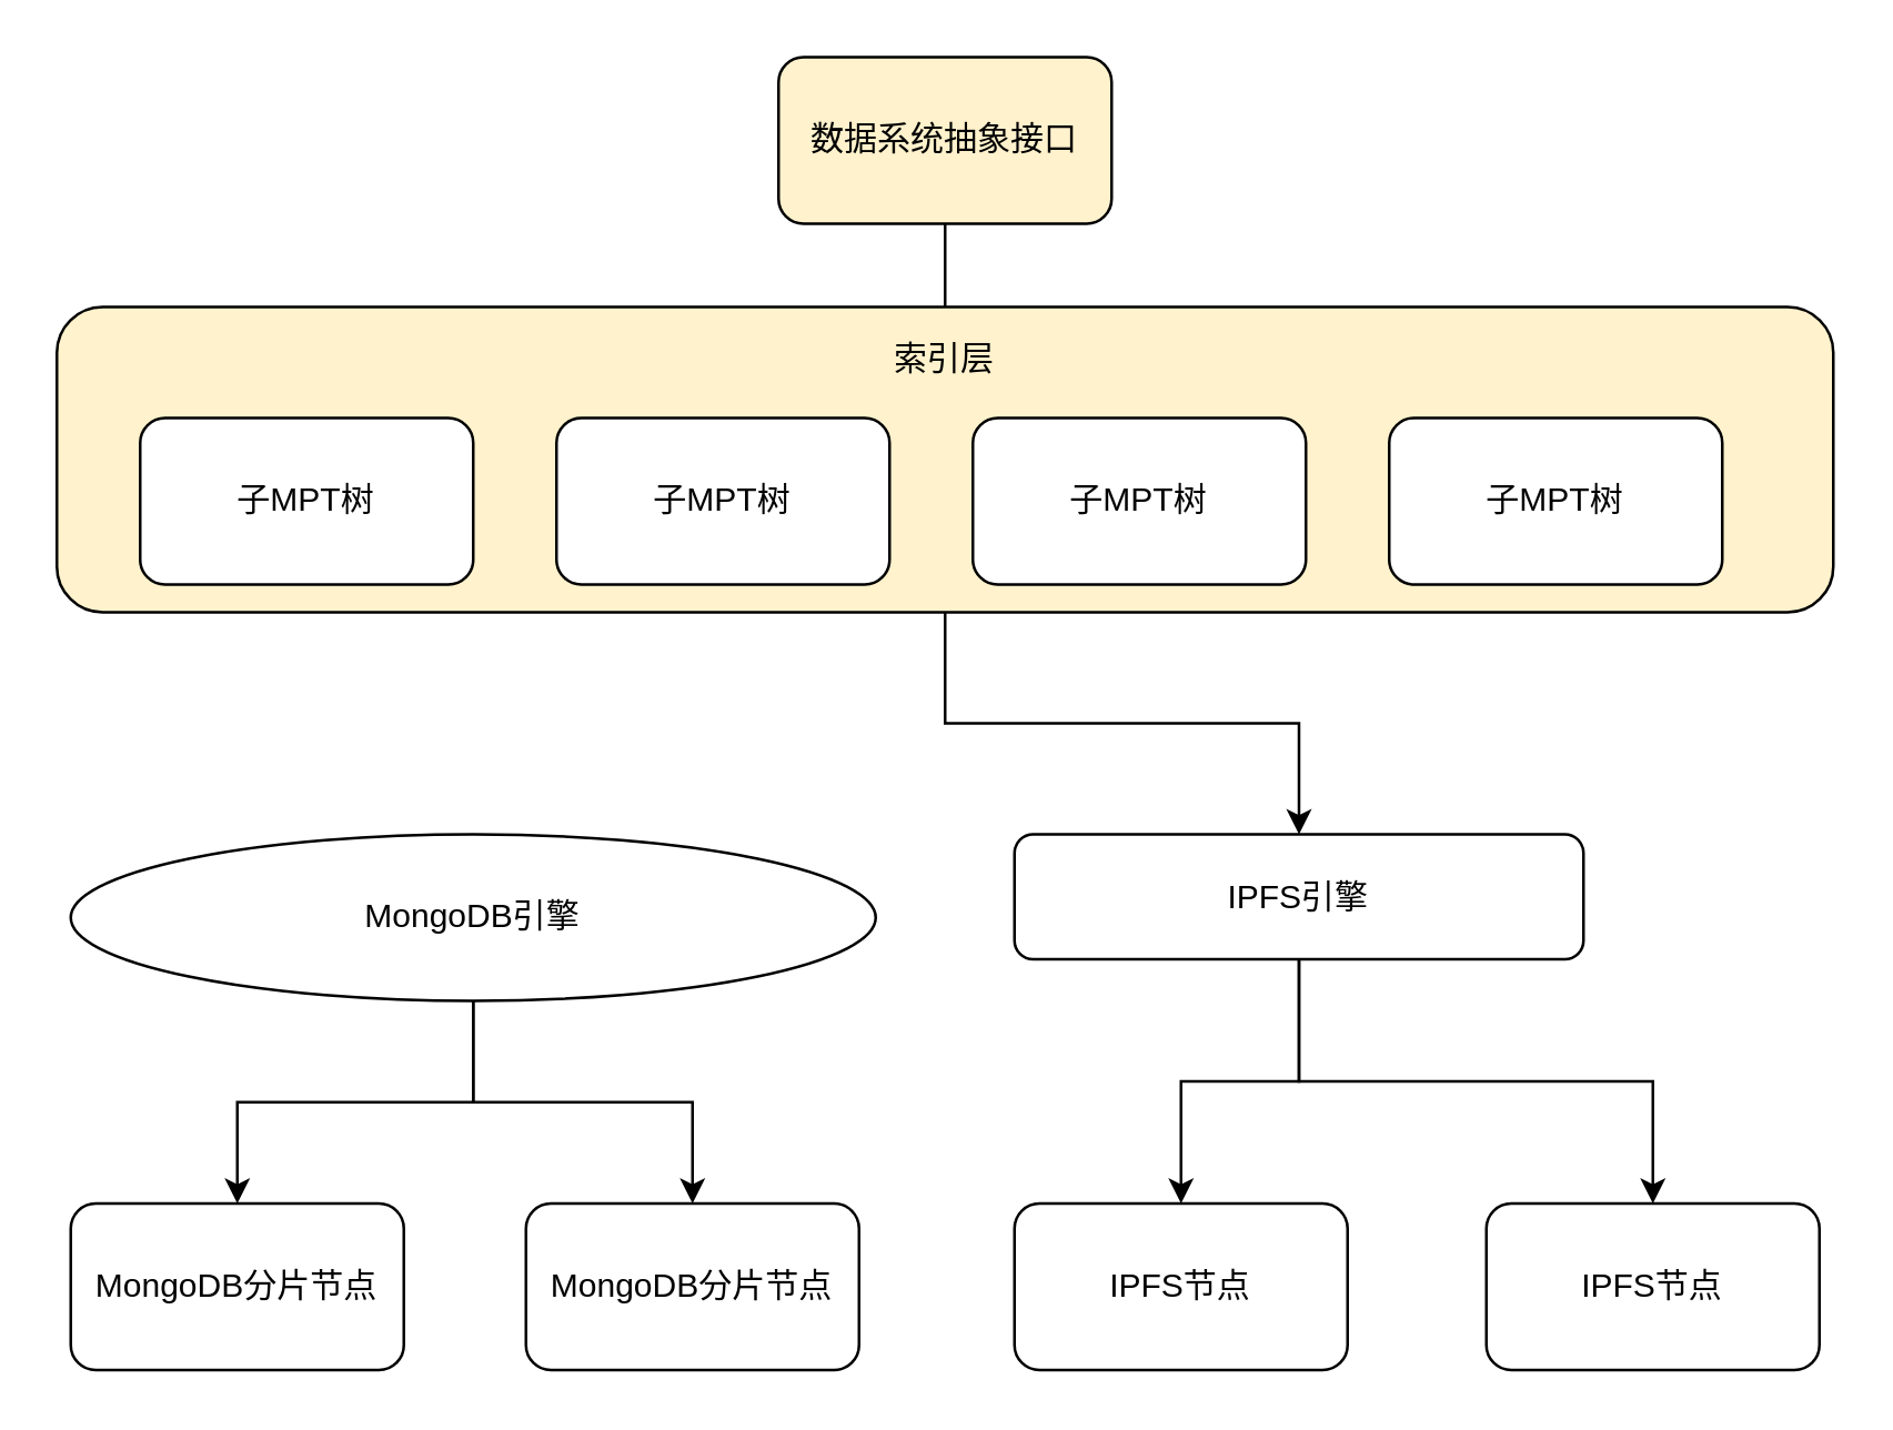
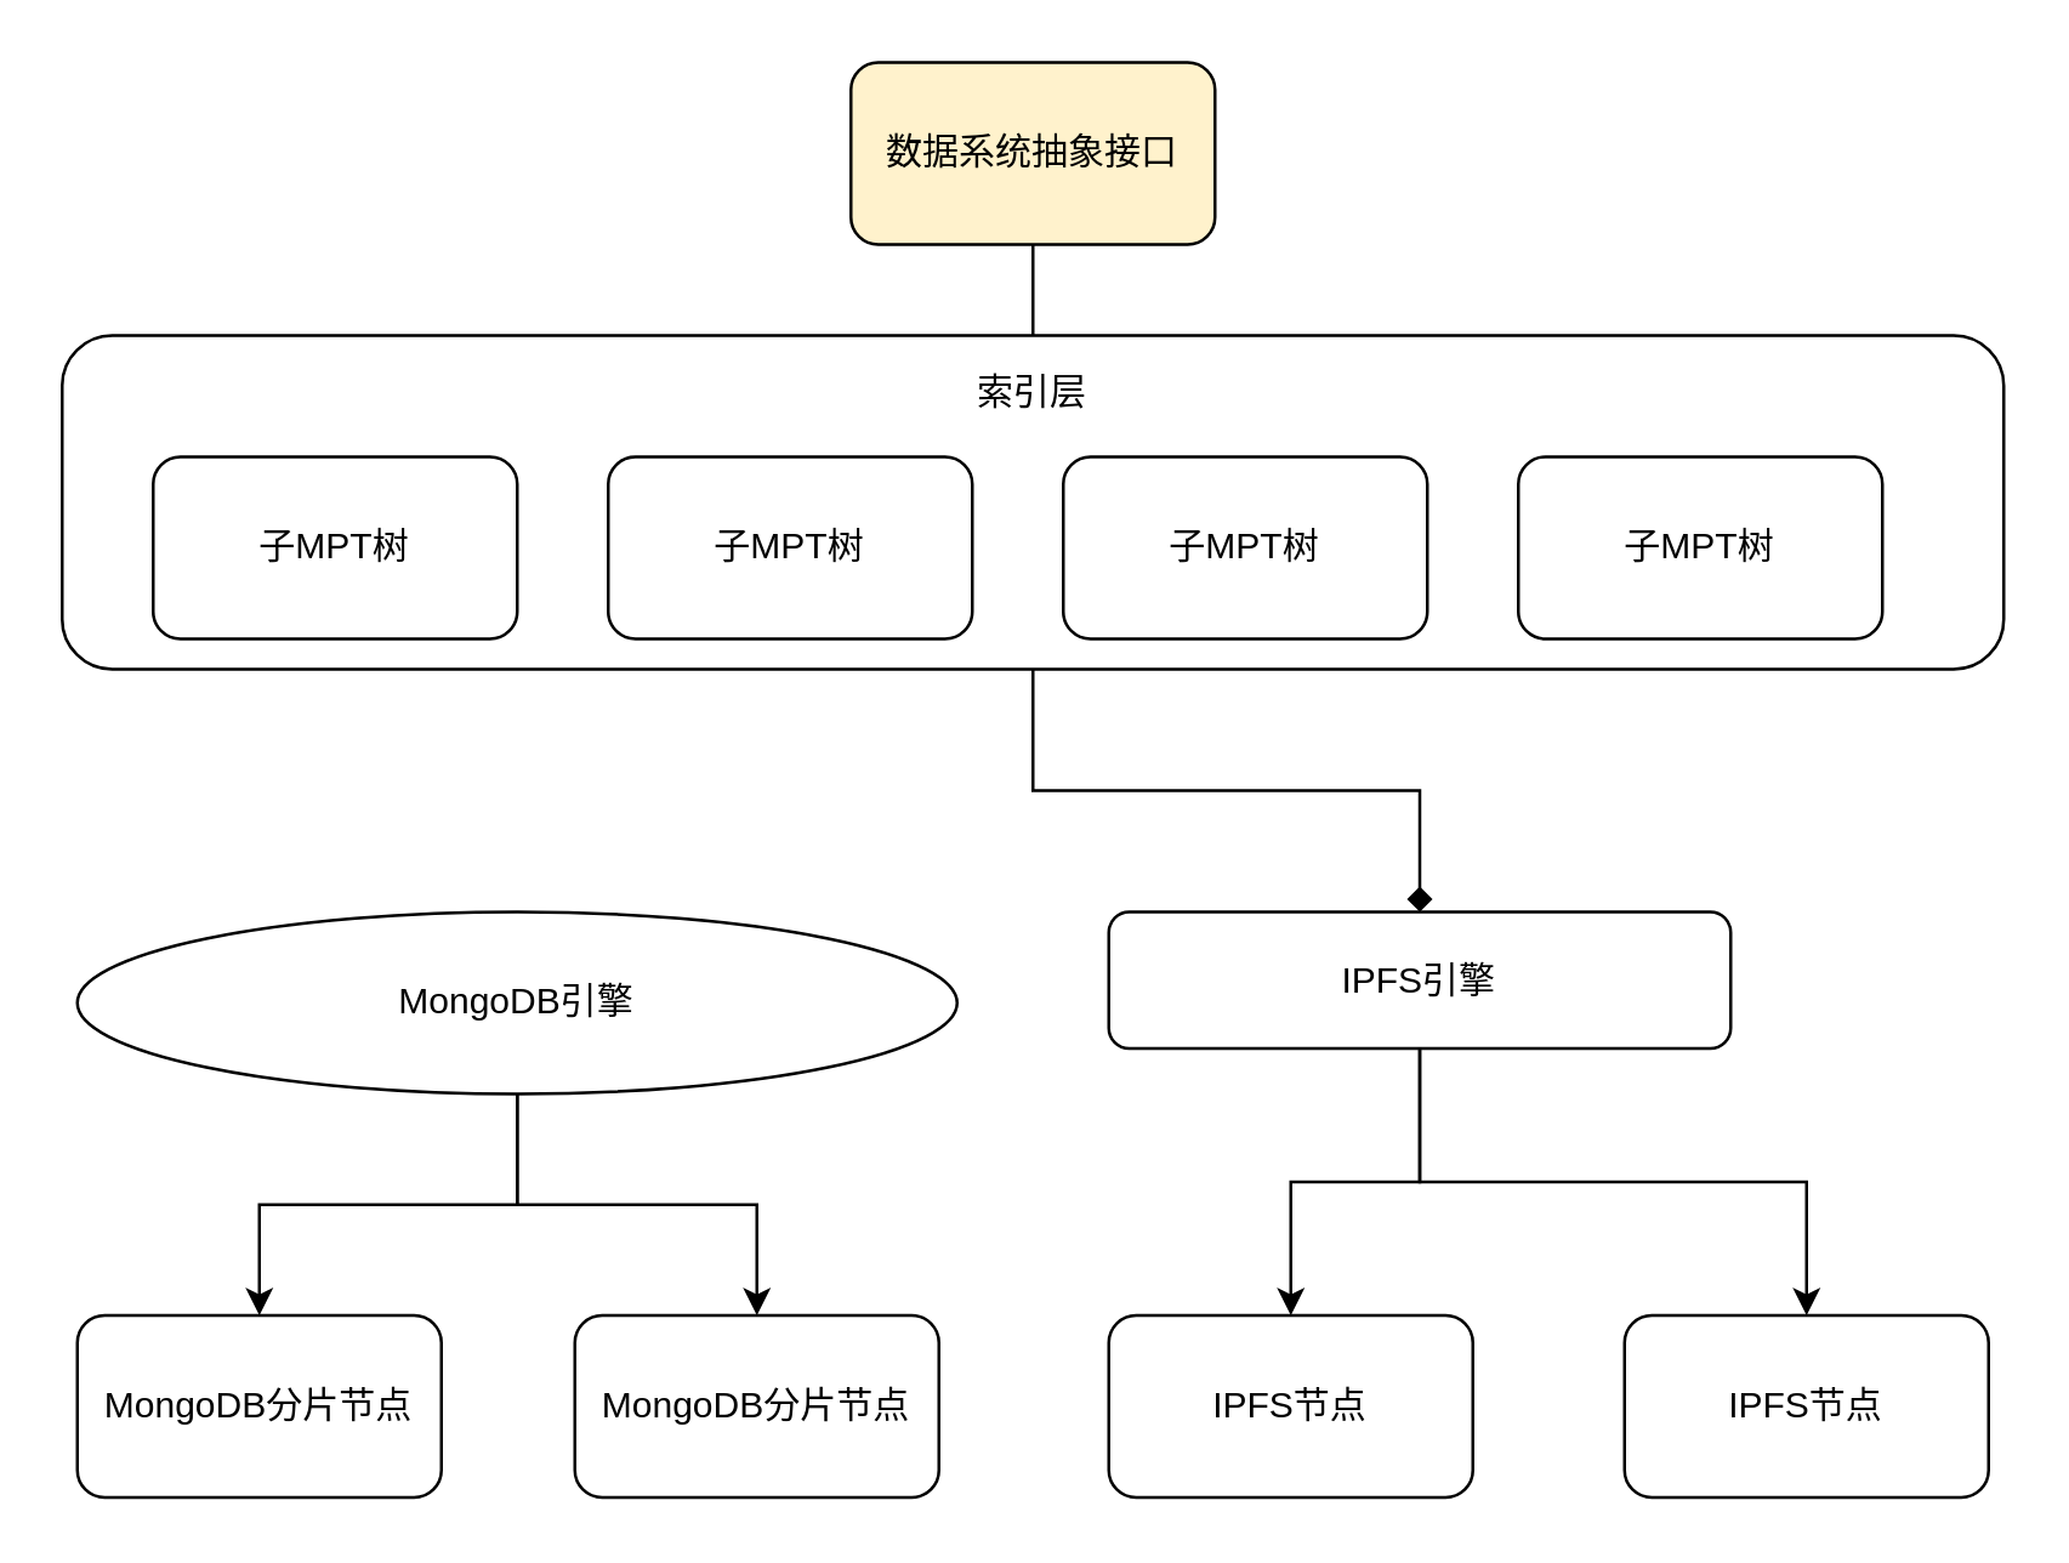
- <mxCell id="15" value="索引层&lt;div&gt;&lt;br&gt;&lt;/div&gt;&lt;div&gt;&lt;br&gt;&lt;/div&gt;&lt;div&gt;&lt;br&gt;&lt;/div&gt;&lt;div&gt;&lt;br&gt;&lt;/div&gt;&lt;div&gt;&lt;br&gt;&lt;/div&gt;" style="rounded=1;whiteSpace=wrap;html=1;fillColor=#fff2cc;" parent="1" vertex="1"><mxGeometry x="20" y="110" width="640" height="110" as="geometry" /></mxCell>
+ <mxCell id="15" value="索引层&lt;div&gt;&lt;br&gt;&lt;/div&gt;&lt;div&gt;&lt;br&gt;&lt;/div&gt;&lt;div&gt;&lt;br&gt;&lt;/div&gt;&lt;div&gt;&lt;br&gt;&lt;/div&gt;&lt;div&gt;&lt;br&gt;&lt;/div&gt;" style="rounded=1;whiteSpace=wrap;html=1;" parent="1" vertex="1"><mxGeometry x="20" y="110" width="640" height="110" as="geometry" /></mxCell>
- <mxCell id="14" value="" style="edgeStyle=orthogonalEdgeStyle;rounded=0;orthogonalLoop=1;jettySize=auto;html=1;" parent="1" source="15" target="9" edge="1"><mxGeometry relative="1" as="geometry" /></mxCell>
+ <mxCell id="14" value="" style="edgeStyle=orthogonalEdgeStyle;rounded=0;orthogonalLoop=1;jettySize=auto;html=1;endArrow=diamond;" parent="1" source="15" target="9" edge="1"><mxGeometry relative="1" as="geometry" /></mxCell>
